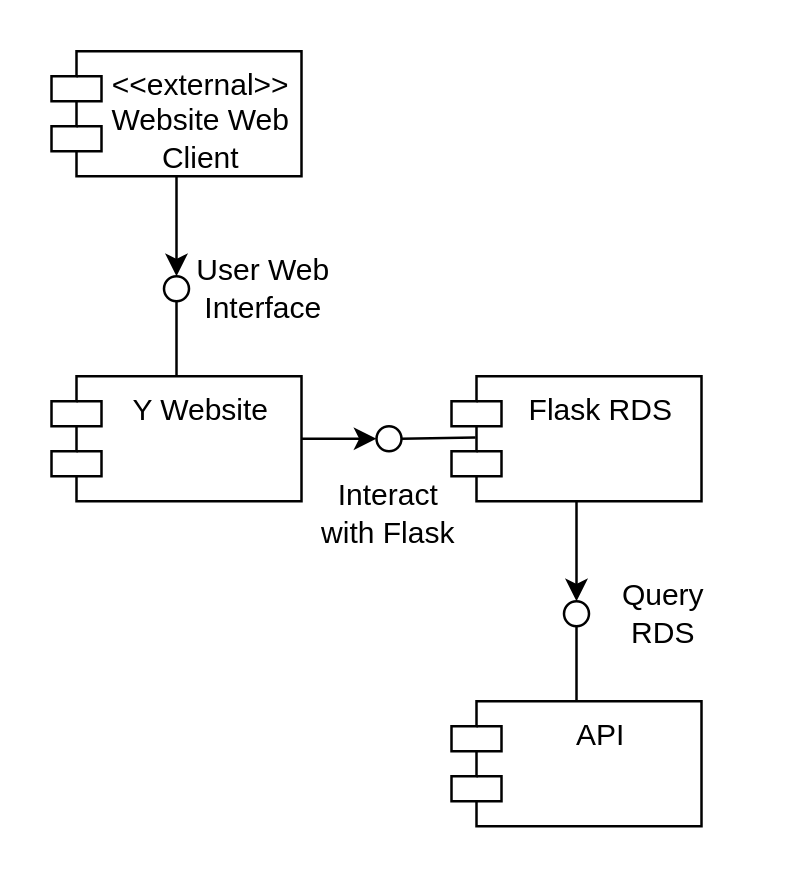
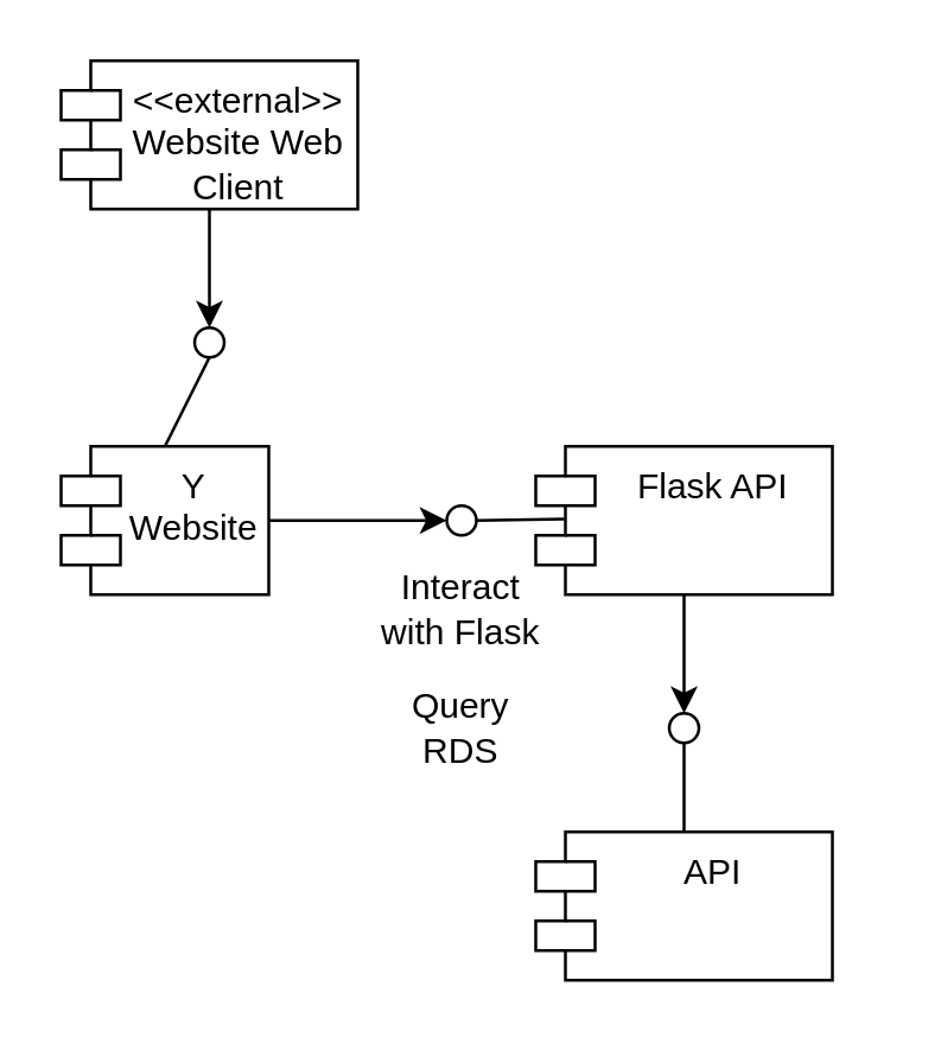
- <mxCell id="15" value="User Web Interface" style="text;html=1;strokeColor=none;fillColor=none;align=center;verticalAlign=middle;whiteSpace=wrap;rounded=0;" vertex="1" parent="1"><mxGeometry x="75" y="100" width="60" height="30" as="geometry" /></mxCell>
- <mxCell id="7" value="Flask RDS" style="shape=module;align=left;spacingLeft=20;align=center;verticalAlign=top;whiteSpace=wrap;html=1;" vertex="1" parent="1"><mxGeometry x="180" y="150" width="100" height="50" as="geometry" /></mxCell>
+ <mxCell id="7" value="Flask API" style="shape=module;align=left;spacingLeft=20;align=center;verticalAlign=top;whiteSpace=wrap;html=1;" vertex="1" parent="1"><mxGeometry x="180" y="150" width="100" height="50" as="geometry" /></mxCell>
- <mxCell id="5" value="Y Website" style="shape=module;align=left;spacingLeft=20;align=center;verticalAlign=top;whiteSpace=wrap;html=1;" vertex="1" parent="1"><mxGeometry x="20" y="150" width="100" height="50" as="geometry" /></mxCell>
+ <mxCell id="5" value="Y Website" style="shape=module;align=left;spacingLeft=20;align=center;verticalAlign=top;whiteSpace=wrap;html=1;" vertex="1" parent="1"><mxGeometry x="20" y="150" width="70" height="50" as="geometry" /></mxCell>
- <mxCell id="17" value="Query RDS" style="text;html=1;strokeColor=none;fillColor=none;align=center;verticalAlign=middle;whiteSpace=wrap;rounded=0;" vertex="1" parent="1"><mxGeometry x="235" y="230" width="60" height="30" as="geometry" /></mxCell>
+ <mxCell id="17" value="Query RDS" style="text;html=1;strokeColor=none;fillColor=none;align=center;verticalAlign=middle;whiteSpace=wrap;rounded=0;" vertex="1" parent="1"><mxGeometry x="125" y="230" width="60" height="30" as="geometry" /></mxCell>
